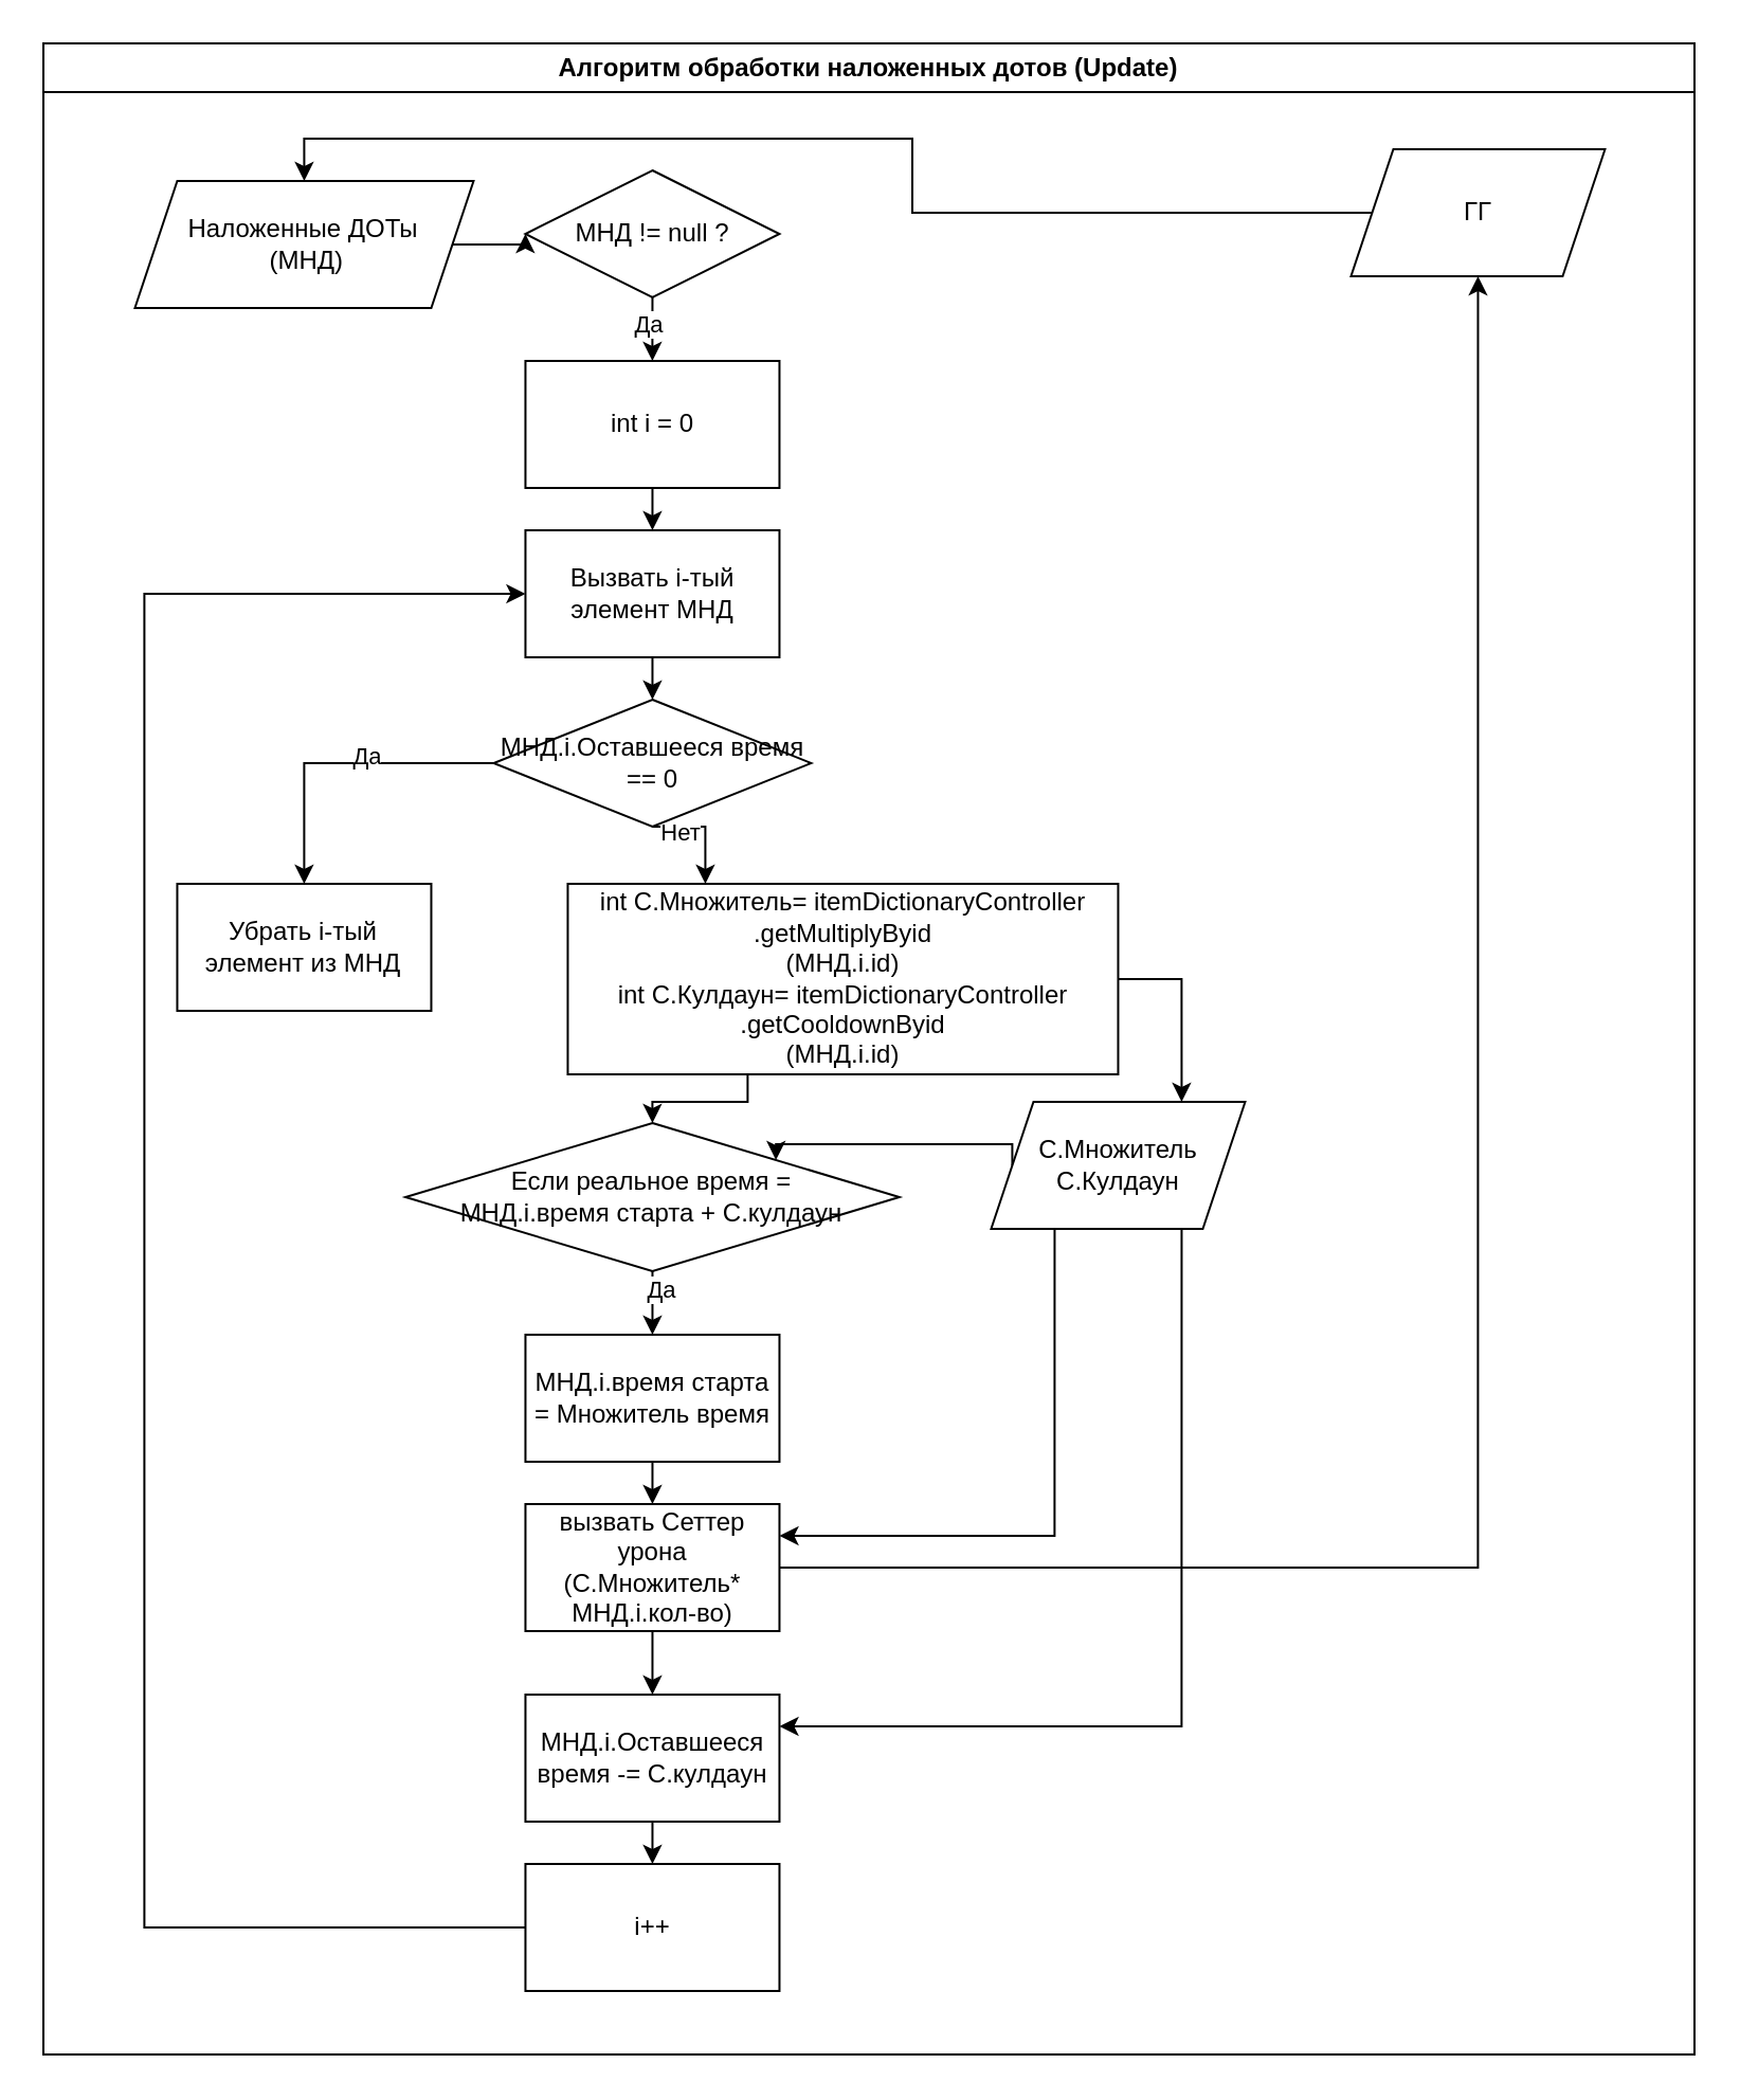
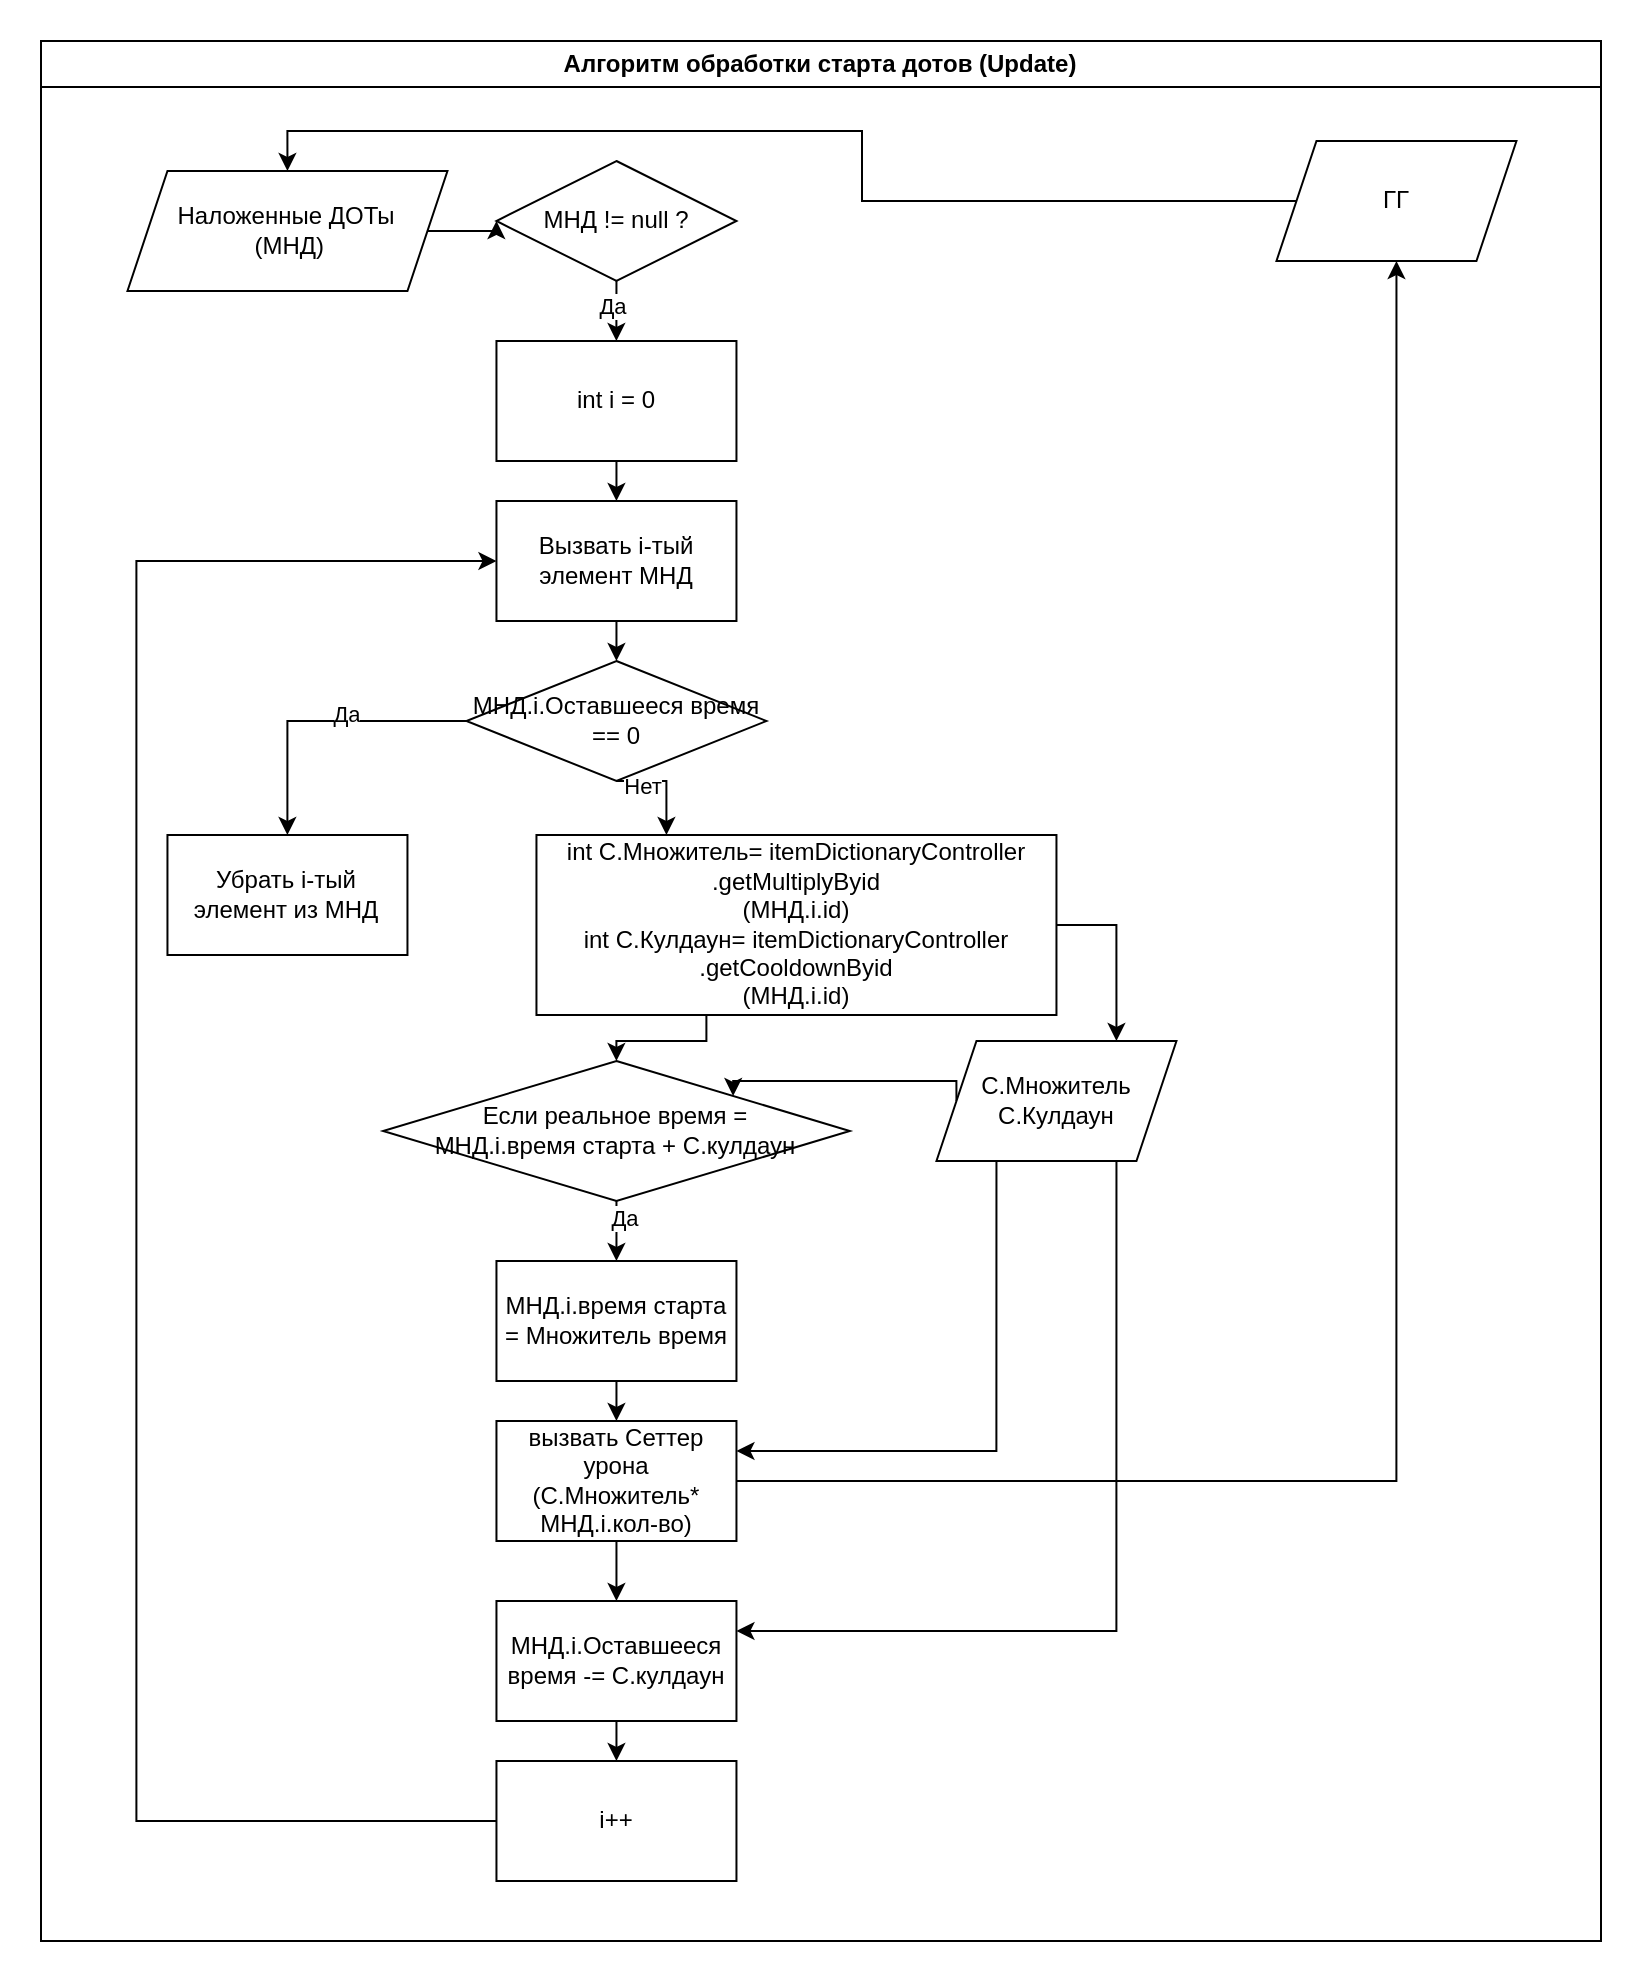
- <mxCell id="2" value="Алгоритм обработки наложенных дотов (Update)" style="swimlane;whiteSpace=wrap;html=1;container=0;" vertex="1" parent="1"><mxGeometry x="20" y="20" width="780" height="950" as="geometry" /></mxCell>
+ <mxCell id="2" value="Алгоритм обработки старта дотов (Update)" style="swimlane;whiteSpace=wrap;html=1;container=0;" vertex="1" parent="1"><mxGeometry x="20" y="20" width="780" height="950" as="geometry" /></mxCell>
